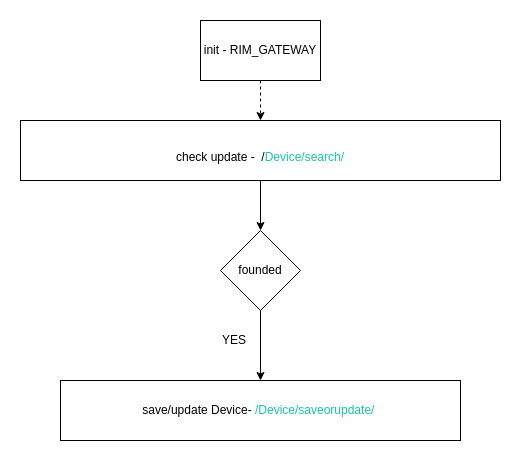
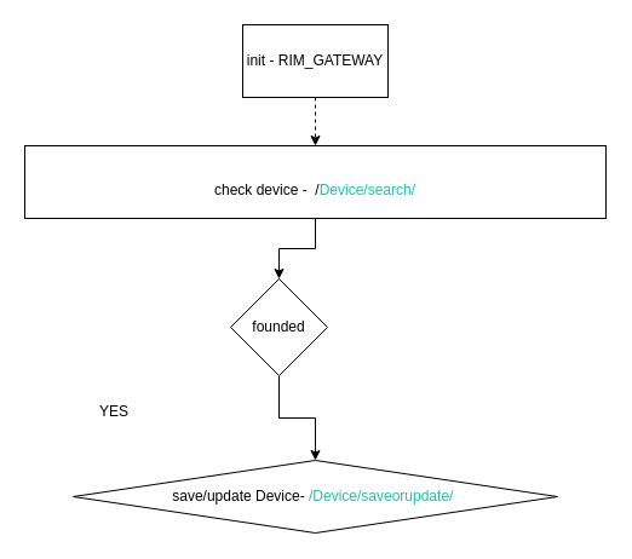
- <mxCell id="7" value="&lt;p class=&quot;p1&quot; style=&quot;margin: 0px ; font-stretch: normal ; line-height: normal ; color: rgb(23 , 198 , 163)&quot;&gt;&lt;br&gt;&lt;/p&gt;check update -&amp;nbsp; /&lt;span style=&quot;color: rgb(23 , 198 , 163)&quot;&gt;Device/search/&lt;/span&gt;" style="rounded=0;whiteSpace=wrap;html=1;" vertex="1" parent="1"><mxGeometry x="20" y="120" width="480" height="60" as="geometry" /></mxCell>
+ <mxCell id="7" value="&lt;p class=&quot;p1&quot; style=&quot;margin: 0px ; font-stretch: normal ; line-height: normal ; color: rgb(23 , 198 , 163)&quot;&gt;&lt;br&gt;&lt;/p&gt;check device -&amp;nbsp; /&lt;span style=&quot;color: rgb(23 , 198 , 163)&quot;&gt;Device/search/&lt;/span&gt;" style="rounded=0;whiteSpace=wrap;html=1;" vertex="1" parent="1"><mxGeometry x="20" y="120" width="480" height="60" as="geometry" /></mxCell>
- <mxCell id="8" value="founded" style="rhombus;whiteSpace=wrap;html=1;" vertex="1" parent="1"><mxGeometry x="220" y="230" width="80" height="80" as="geometry" /></mxCell>
+ <mxCell id="8" value="founded" style="rhombus;whiteSpace=wrap;html=1;" vertex="1" parent="1"><mxGeometry x="190" y="230" width="80" height="80" as="geometry" /></mxCell>
- <mxCell id="9" value="YES" style="text;html=1;strokeColor=none;fillColor=none;align=center;verticalAlign=middle;whiteSpace=wrap;rounded=0;" vertex="1" parent="1"><mxGeometry x="214" y="330" width="40" height="20" as="geometry" /></mxCell>
+ <mxCell id="9" value="YES" style="text;html=1;strokeColor=none;fillColor=none;align=center;verticalAlign=middle;whiteSpace=wrap;rounded=0;" vertex="1" parent="1"><mxGeometry x="74" y="330" width="40" height="20" as="geometry" /></mxCell>
- <mxCell id="4" value="save/update Device-&amp;nbsp;&lt;span style=&quot;color: rgb(23 , 198 , 163)&quot;&gt;/Device/saveorupdate/&amp;nbsp;&lt;/span&gt;" style="rounded=0;whiteSpace=wrap;html=1;" vertex="1" parent="1"><mxGeometry x="60" y="380" width="400" height="60" as="geometry" /></mxCell>
+ <mxCell id="4" value="save/update Device-&amp;nbsp;&lt;span style=&quot;color: rgb(23 , 198 , 163)&quot;&gt;/Device/saveorupdate/&amp;nbsp;&lt;/span&gt;" style="rhombus;whiteSpace=wrap;html=1;" vertex="1" parent="1"><mxGeometry x="60" y="380" width="400" height="60" as="geometry" /></mxCell>
